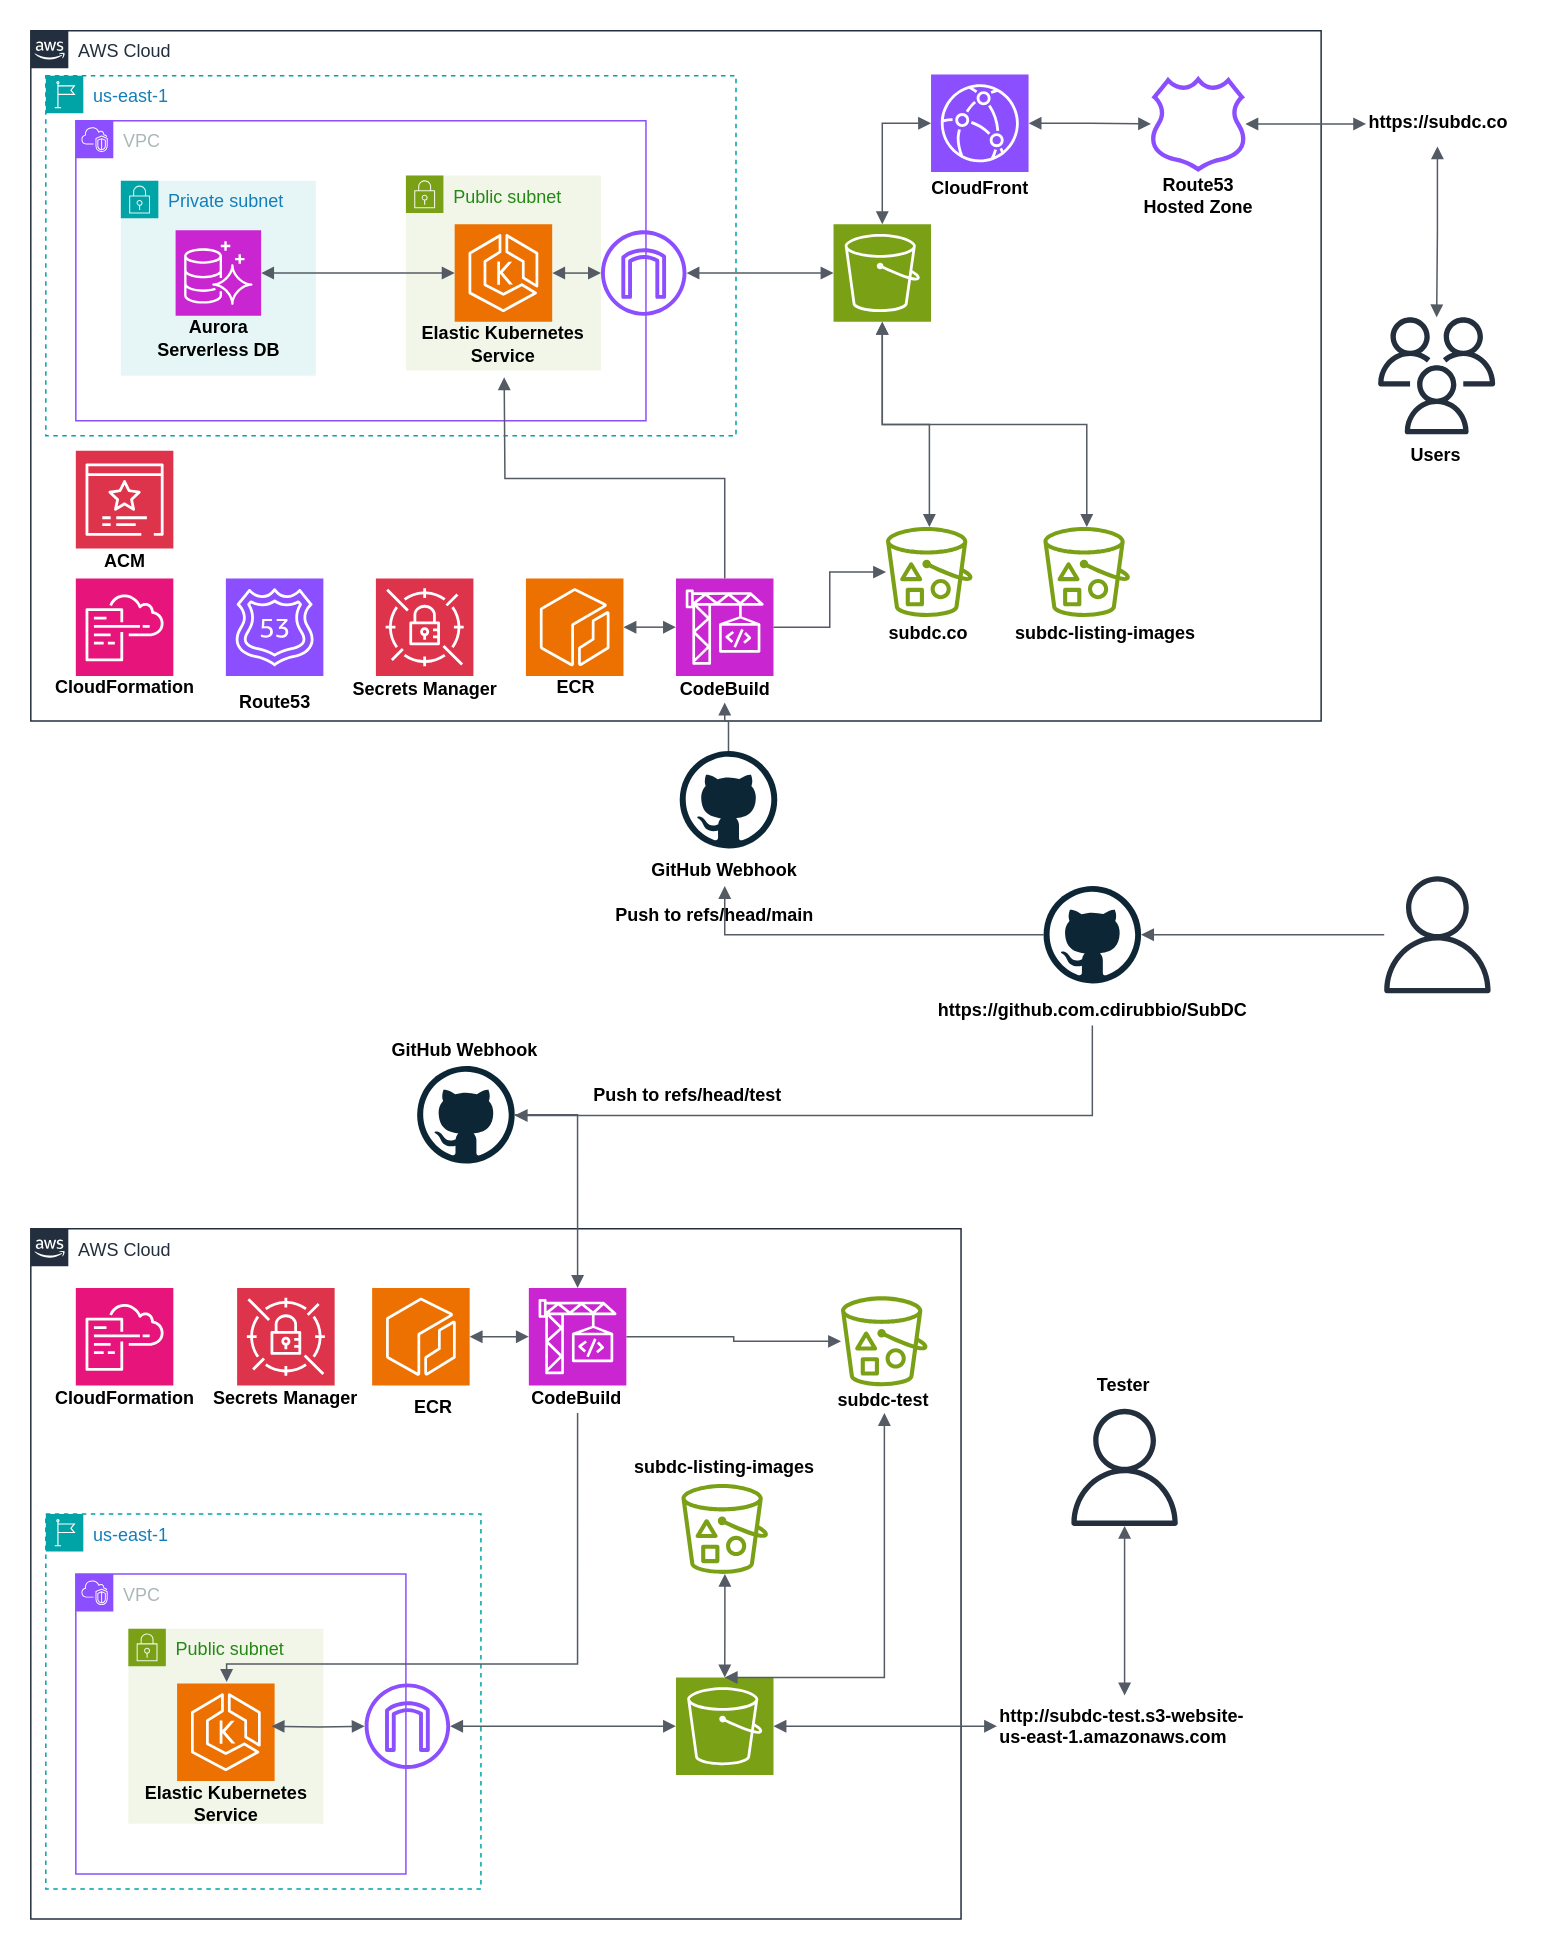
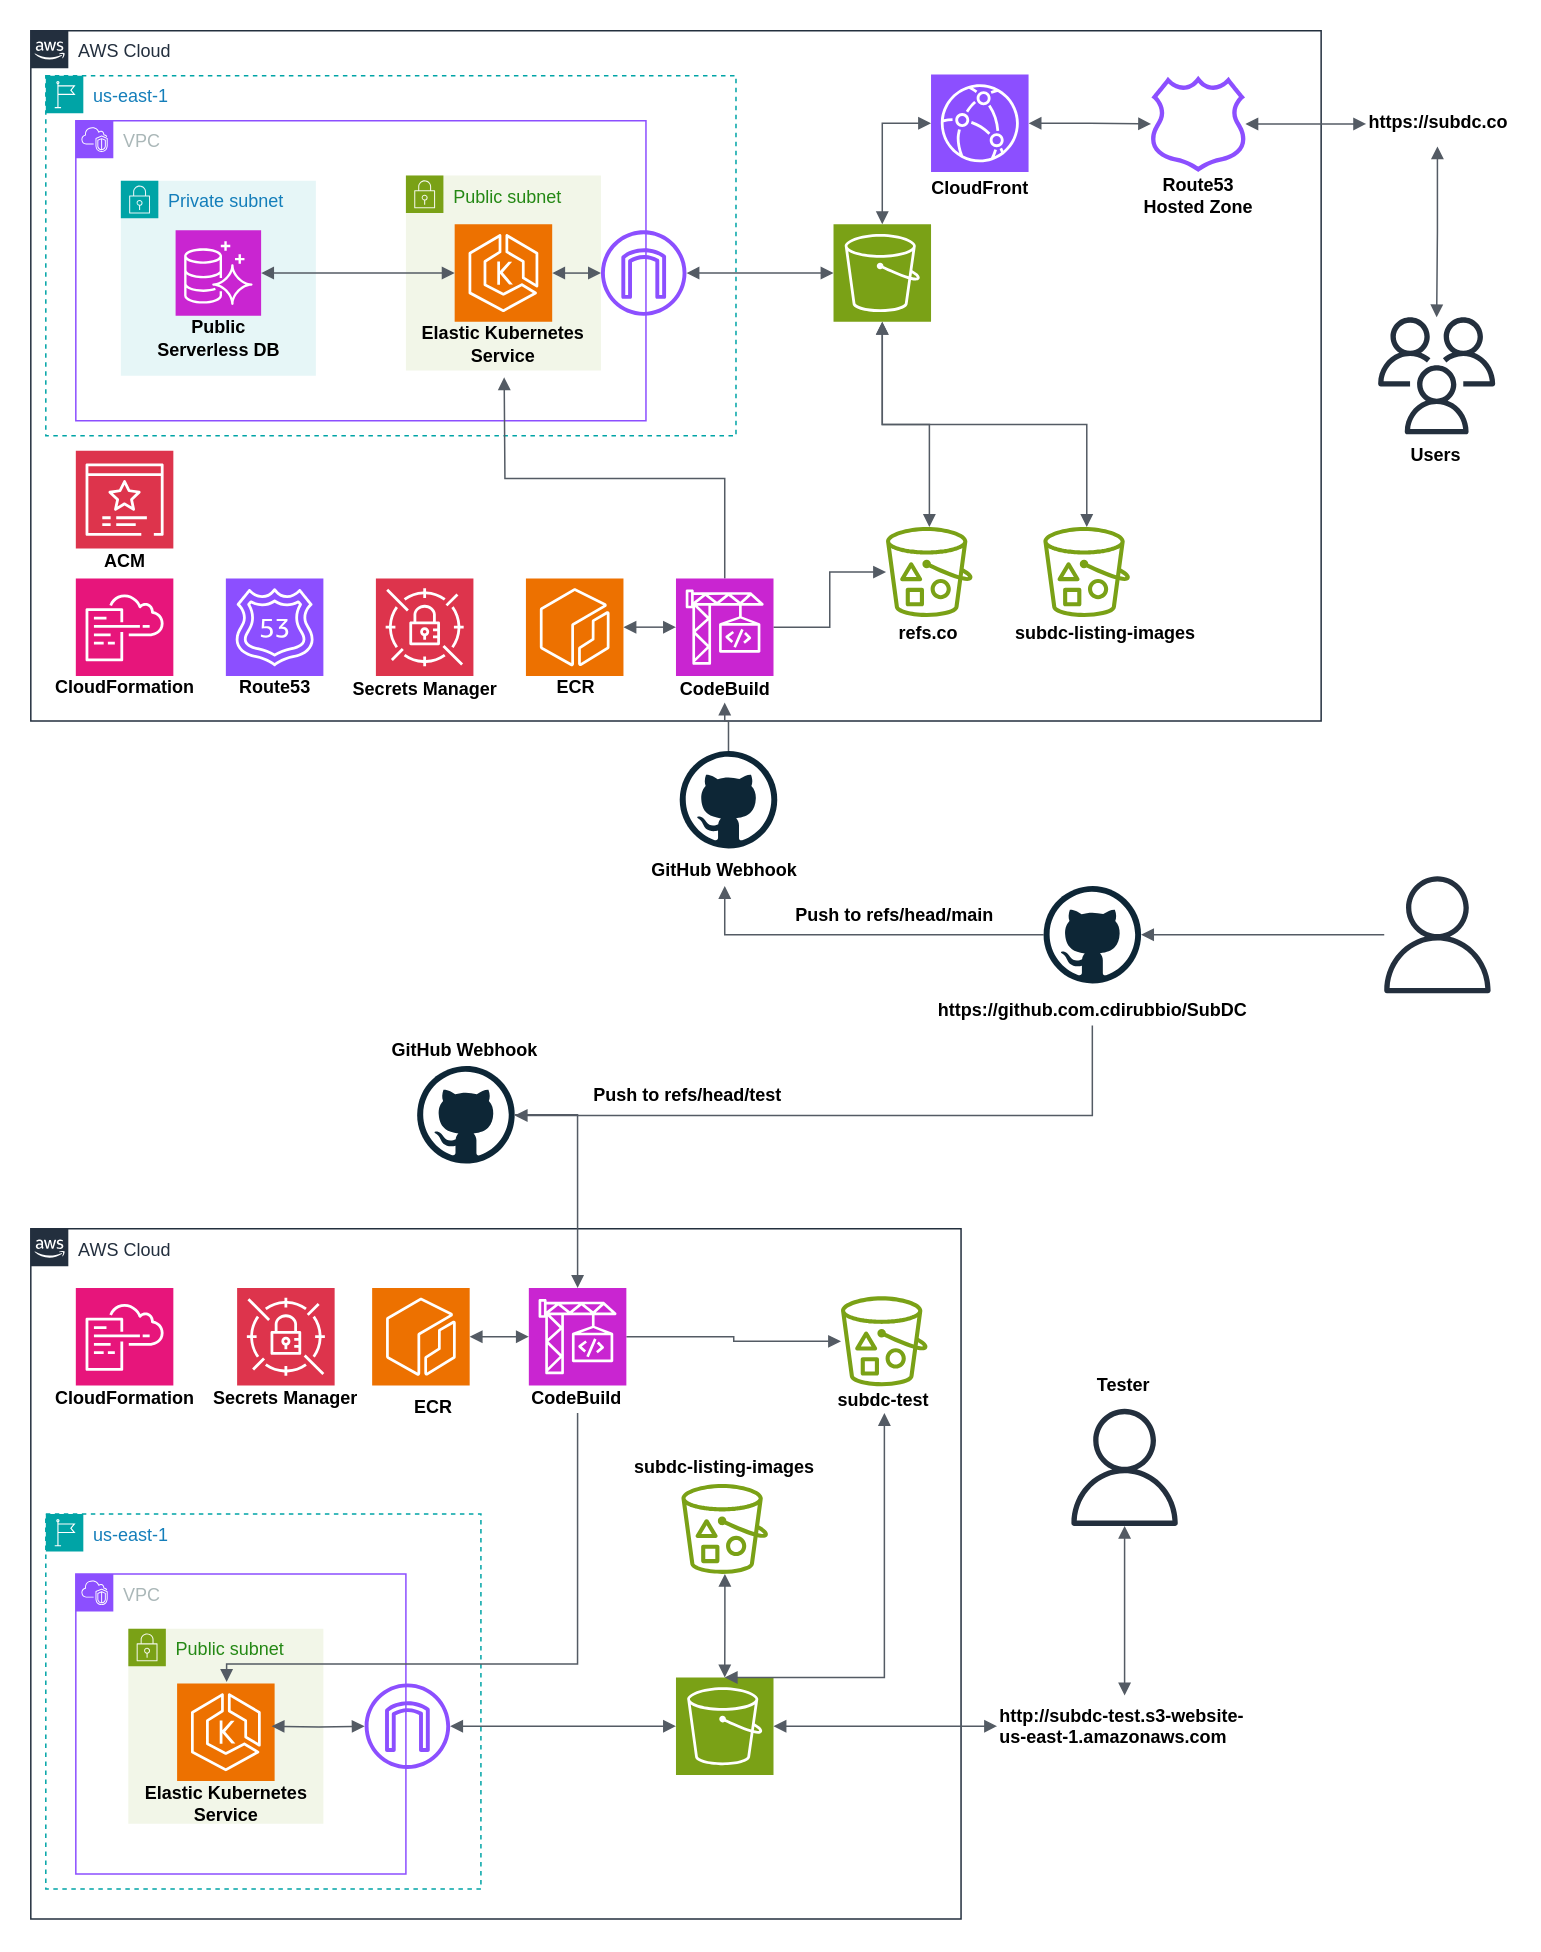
- <mxCell id="10" value="Aurora Serverless DB" style="text;html=1;align=center;verticalAlign=middle;whiteSpace=wrap;rounded=0;fontStyle=1" parent="8" vertex="1"><mxGeometry x="15.75" y="90" width="98.5" height="30" as="geometry" /></mxCell>
+ <mxCell id="10" value="Public Serverless DB" style="text;html=1;align=center;verticalAlign=middle;whiteSpace=wrap;rounded=0;fontStyle=1" parent="8" vertex="1"><mxGeometry x="15.75" y="90" width="98.5" height="30" as="geometry" /></mxCell>
- <mxCell id="16" value="subdc.co" style="text;html=1;align=center;verticalAlign=middle;whiteSpace=wrap;rounded=0;fontStyle=1" parent="2" vertex="1"><mxGeometry x="573.27" y="393.25" width="51.15" height="16.5" as="geometry" /></mxCell>
+ <mxCell id="16" value="refs.co" style="text;html=1;align=center;verticalAlign=middle;whiteSpace=wrap;rounded=0;fontStyle=1" parent="2" vertex="1"><mxGeometry x="573.27" y="393.25" width="51.15" height="16.5" as="geometry" /></mxCell>
- <mxCell id="29" value="Route53" style="text;html=1;align=center;verticalAlign=middle;whiteSpace=wrap;rounded=0;fontStyle=1" parent="2" vertex="1"><mxGeometry x="132.5" y="440" width="60" height="16.5" as="geometry" /></mxCell>
+ <mxCell id="29" value="Route53" style="text;html=1;align=center;verticalAlign=middle;whiteSpace=wrap;rounded=0;fontStyle=1" parent="2" vertex="1"><mxGeometry x="132.5" y="430" width="60" height="16.5" as="geometry" /></mxCell>
- <mxCell id="90" value="Push to refs/head/main" style="text;html=1;align=center;verticalAlign=middle;whiteSpace=wrap;rounded=0;fontStyle=1" parent="1" vertex="1"><mxGeometry x="406" y="600" width="140" height="20" as="geometry" /></mxCell>
+ <mxCell id="90" value="Push to refs/head/main" style="text;html=1;align=center;verticalAlign=middle;whiteSpace=wrap;rounded=0;fontStyle=1" parent="1" vertex="1"><mxGeometry x="526" y="600" width="140" height="20" as="geometry" /></mxCell>
